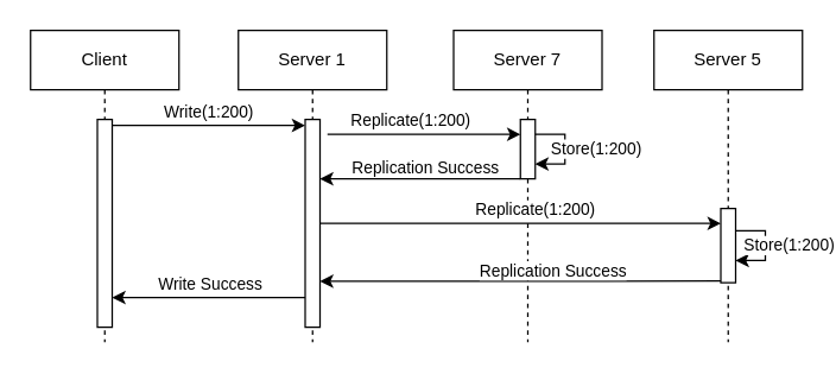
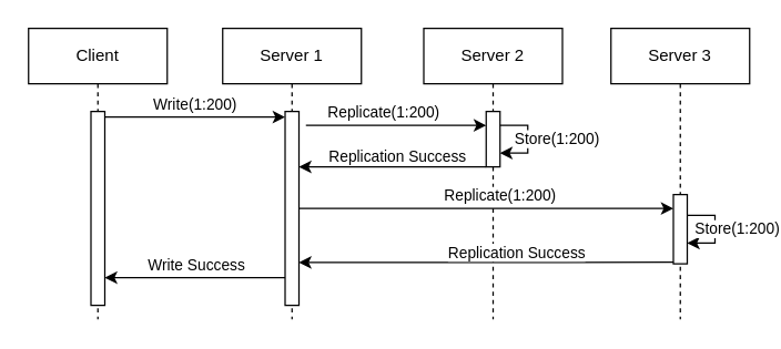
- <mxCell id="6" value="Server 7" style="shape=umlLifeline;perimeter=lifelinePerimeter;whiteSpace=wrap;html=1;container=0;dropTarget=0;collapsible=0;recursiveResize=0;outlineConnect=0;portConstraint=eastwest;newEdgeStyle={&quot;edgeStyle&quot;:&quot;elbowEdgeStyle&quot;,&quot;elbow&quot;:&quot;vertical&quot;,&quot;curved&quot;:0,&quot;rounded&quot;:0};" vertex="1" parent="1"><mxGeometry x="305" y="20" width="100" height="210" as="geometry" /></mxCell>
+ <mxCell id="6" value="Server 2" style="shape=umlLifeline;perimeter=lifelinePerimeter;whiteSpace=wrap;html=1;container=0;dropTarget=0;collapsible=0;recursiveResize=0;outlineConnect=0;portConstraint=eastwest;newEdgeStyle={&quot;edgeStyle&quot;:&quot;elbowEdgeStyle&quot;,&quot;elbow&quot;:&quot;vertical&quot;,&quot;curved&quot;:0,&quot;rounded&quot;:0};" vertex="1" parent="1"><mxGeometry x="305" y="20" width="100" height="210" as="geometry" /></mxCell>
- <mxCell id="10" value="Server 5" style="shape=umlLifeline;perimeter=lifelinePerimeter;whiteSpace=wrap;html=1;container=0;dropTarget=0;collapsible=0;recursiveResize=0;outlineConnect=0;portConstraint=eastwest;newEdgeStyle={&quot;edgeStyle&quot;:&quot;elbowEdgeStyle&quot;,&quot;elbow&quot;:&quot;vertical&quot;,&quot;curved&quot;:0,&quot;rounded&quot;:0};" vertex="1" parent="1"><mxGeometry x="440" y="20" width="100" height="210" as="geometry" /></mxCell>
+ <mxCell id="10" value="Server 3" style="shape=umlLifeline;perimeter=lifelinePerimeter;whiteSpace=wrap;html=1;container=0;dropTarget=0;collapsible=0;recursiveResize=0;outlineConnect=0;portConstraint=eastwest;newEdgeStyle={&quot;edgeStyle&quot;:&quot;elbowEdgeStyle&quot;,&quot;elbow&quot;:&quot;vertical&quot;,&quot;curved&quot;:0,&quot;rounded&quot;:0};" vertex="1" parent="1"><mxGeometry x="440" y="20" width="100" height="210" as="geometry" /></mxCell>
